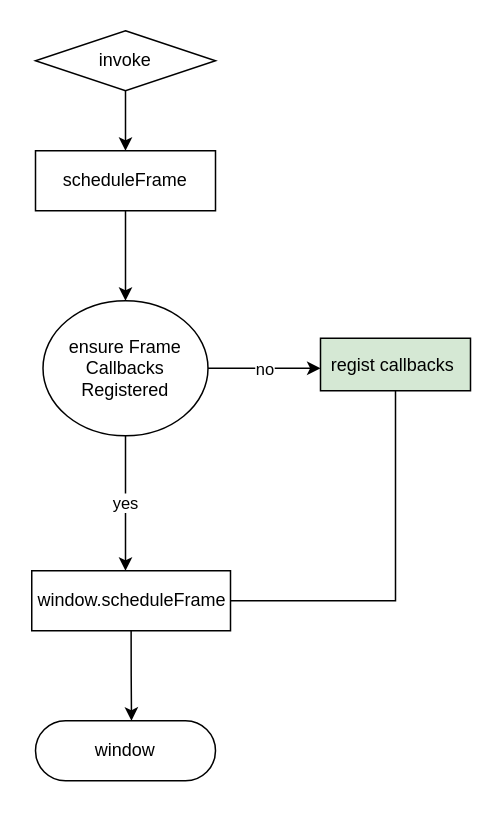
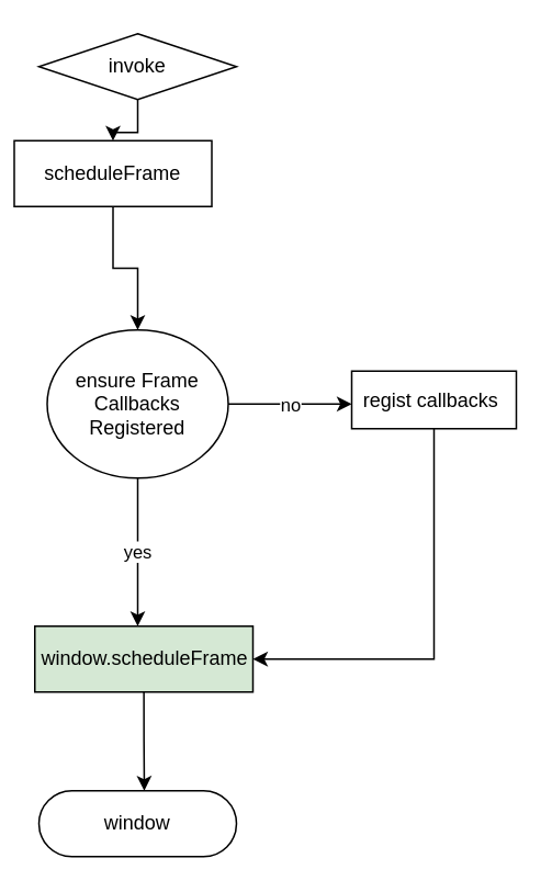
- <mxCell id="5" value="scheduleFrame" style="rounded=0;whiteSpace=wrap;html=1;" vertex="1" parent="1"><mxGeometry x="23" y="100" width="120" height="40" as="geometry" /></mxCell>
+ <mxCell id="5" value="scheduleFrame" style="rounded=0;whiteSpace=wrap;html=1;" vertex="1" parent="1"><mxGeometry x="8" y="85" width="120" height="40" as="geometry" /></mxCell>
- <mxCell id="10" value="regist callbacks&amp;nbsp;" style="rounded=0;whiteSpace=wrap;html=1;fillColor=#d5e8d4;" vertex="1" parent="1"><mxGeometry x="213" y="225" width="100" height="35" as="geometry" /></mxCell>
+ <mxCell id="10" value="regist callbacks&amp;nbsp;" style="rounded=0;whiteSpace=wrap;html=1;" vertex="1" parent="1"><mxGeometry x="213" y="225" width="100" height="35" as="geometry" /></mxCell>
- <mxCell id="12" value="window.scheduleFrame" style="rounded=0;whiteSpace=wrap;html=1;" vertex="1" parent="1"><mxGeometry x="20.5" y="380" width="132.5" height="40" as="geometry" /></mxCell>
+ <mxCell id="12" value="window.scheduleFrame" style="rounded=0;whiteSpace=wrap;html=1;fillColor=#d5e8d4;" vertex="1" parent="1"><mxGeometry x="20.5" y="380" width="132.5" height="40" as="geometry" /></mxCell>
- <mxCell id="9" style="edgeStyle=orthogonalEdgeStyle;rounded=0;orthogonalLoop=1;jettySize=auto;html=1;exitX=0.5;exitY=1;exitDx=0;exitDy=0;entryX=1;entryY=0.5;entryDx=0;entryDy=0;endArrow=none;" edge="1" parent="1" source="10" target="12"><mxGeometry relative="1" as="geometry" /></mxCell>
+ <mxCell id="9" style="edgeStyle=orthogonalEdgeStyle;rounded=0;orthogonalLoop=1;jettySize=auto;html=1;exitX=0.5;exitY=1;exitDx=0;exitDy=0;entryX=1;entryY=0.5;entryDx=0;entryDy=0;" edge="1" parent="1" source="10" target="12"><mxGeometry relative="1" as="geometry" /></mxCell>
